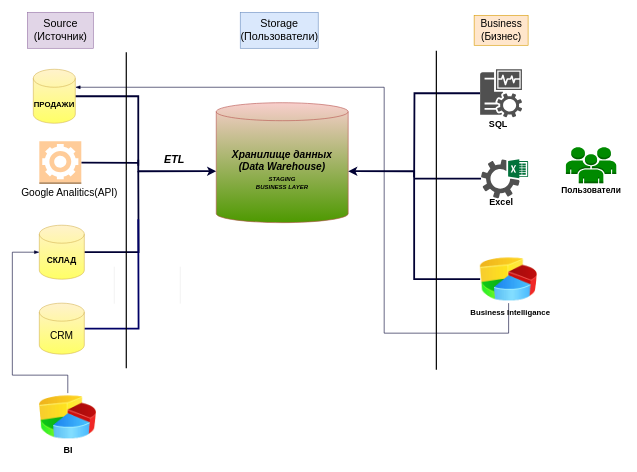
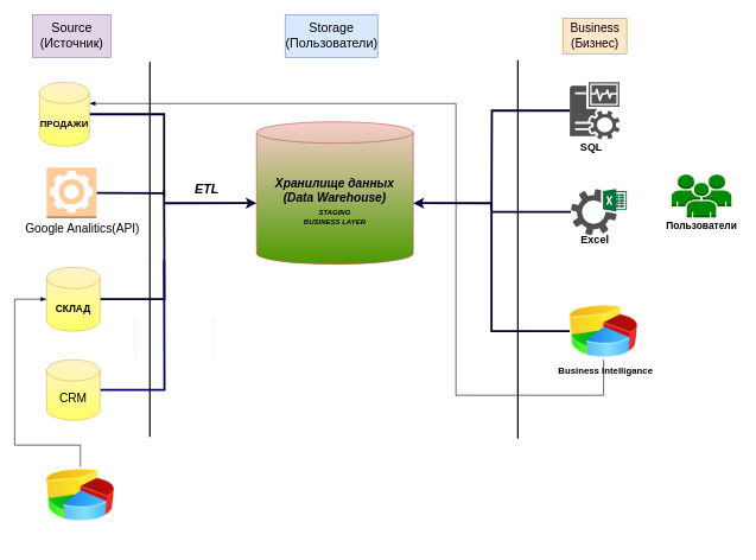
- <mxCell id="32" value="&lt;b&gt;&lt;font style=&quot;font-size: 15px;&quot;&gt;BI&lt;/font&gt;&lt;/b&gt;" style="text;html=1;align=center;verticalAlign=middle;resizable=0;points=[];autosize=1;strokeColor=none;fillColor=none;fontSize=14;" vertex="1" parent="1"><mxGeometry x="92.5" y="735" width="40" height="30" as="geometry" /></mxCell>
